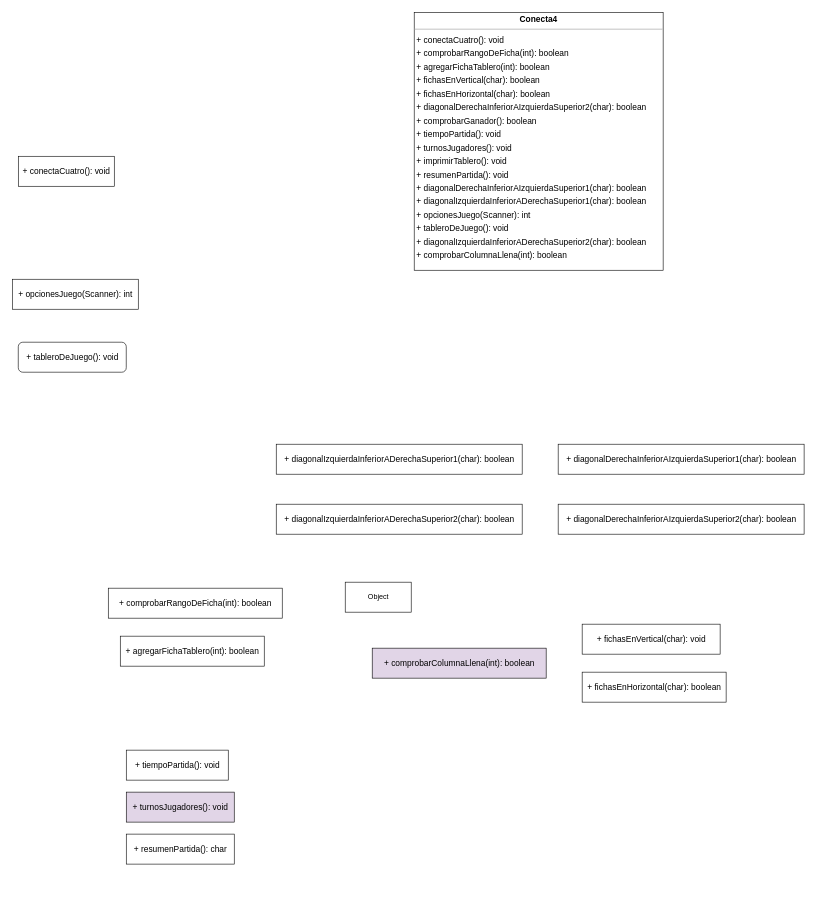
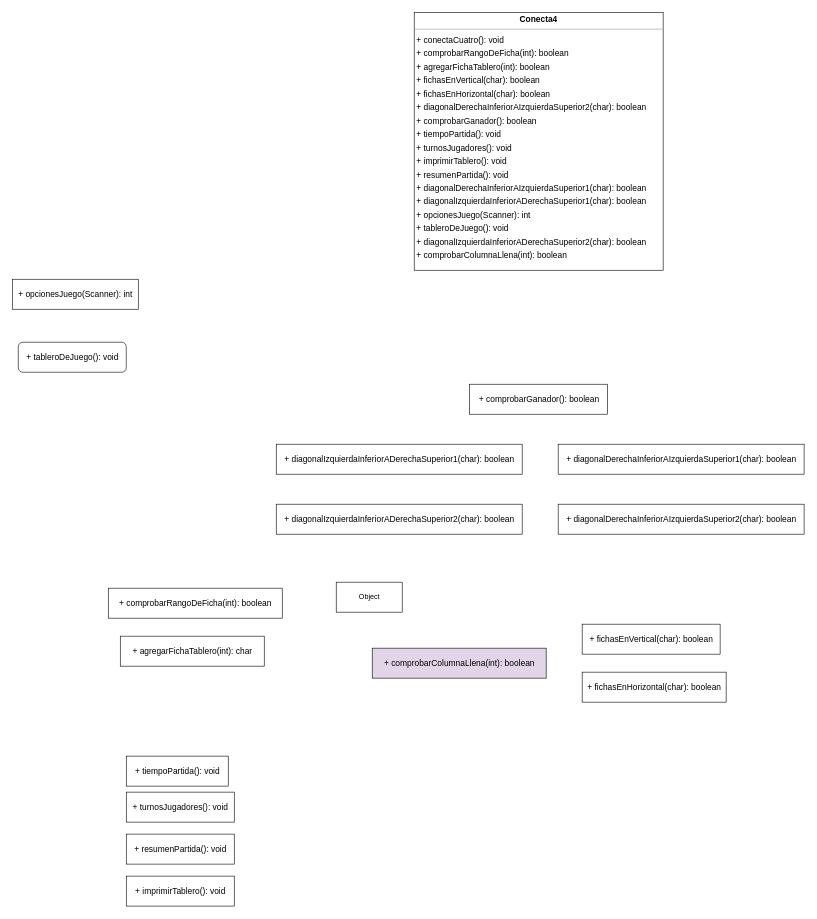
- <mxCell id="3" value="&lt;span style=&quot;font-size: 14px; text-align: left;&quot;&gt;+ conectaCuatro(): void&lt;/span&gt;" style="html=1;" parent="1" vertex="1"><mxGeometry x="30" y="260" width="160" height="50" as="geometry" /></mxCell>
+ <mxCell id="9" value="&lt;span style=&quot;font-size: 14px; text-align: left;&quot;&gt;+ comprobarGanador(): boolean&lt;/span&gt;" style="html=1;" parent="1" vertex="1"><mxGeometry x="782.5" y="640" width="230" height="50" as="geometry" /></mxCell>
- <mxCell id="8" value="Object" style="html=1;" parent="1" vertex="1"><mxGeometry x="575" y="970" width="110" height="50" as="geometry" /></mxCell>
+ <mxCell id="8" value="Object" style="html=1;" parent="1" vertex="1"><mxGeometry x="560" y="970" width="110" height="50" as="geometry" /></mxCell>
- <mxCell id="6" value="&lt;span style=&quot;font-size: 14px; text-align: left;&quot;&gt;+ fichasEnVertical(char): void&lt;/span&gt;" style="html=1;" parent="1" vertex="1"><mxGeometry x="970" y="1040" width="230" height="50" as="geometry" /></mxCell>
+ <mxCell id="6" value="&lt;span style=&quot;font-size: 14px; text-align: left;&quot;&gt;+ fichasEnVertical(char): boolean&lt;/span&gt;" style="html=1;" parent="1" vertex="1"><mxGeometry x="970" y="1040" width="230" height="50" as="geometry" /></mxCell>
- <mxCell id="5" value="&lt;span style=&quot;font-size: 14px; text-align: left;&quot;&gt;+ agregarFichaTablero(int): boolean&lt;/span&gt;" style="html=1;" parent="1" vertex="1"><mxGeometry x="200" y="1060" width="240" height="50" as="geometry" /></mxCell>
+ <mxCell id="5" value="&lt;span style=&quot;font-size: 14px; text-align: left;&quot;&gt;+ agregarFichaTablero(int): char&lt;/span&gt;" style="html=1;" parent="1" vertex="1"><mxGeometry x="200" y="1060" width="240" height="50" as="geometry" /></mxCell>
- <mxCell id="14" value="&lt;span style=&quot;font-size: 14px; text-align: left;&quot;&gt;+ tiempoPartida(): void&lt;/span&gt;" style="html=1;" parent="1" vertex="1"><mxGeometry x="210" y="1250" width="170" height="50" as="geometry" /></mxCell>
+ <mxCell id="14" value="&lt;span style=&quot;font-size: 14px; text-align: left;&quot;&gt;+ tiempoPartida(): void&lt;/span&gt;" style="html=1;" parent="1" vertex="1"><mxGeometry x="210" y="1260" width="170" height="50" as="geometry" /></mxCell>
- <mxCell id="13" value="&lt;span style=&quot;font-size: 14px; text-align: left;&quot;&gt;+ turnosJugadores(): void&lt;/span&gt;" style="html=1;fillColor=#e1d5e7;" parent="1" vertex="1"><mxGeometry x="210" y="1320" width="180" height="50" as="geometry" /></mxCell>
+ <mxCell id="13" value="&lt;span style=&quot;font-size: 14px; text-align: left;&quot;&gt;+ turnosJugadores(): void&lt;/span&gt;" style="html=1;" parent="1" vertex="1"><mxGeometry x="210" y="1320" width="180" height="50" as="geometry" /></mxCell>
- <mxCell id="11" value="&lt;span style=&quot;font-size: 14px; text-align: left;&quot;&gt;+ resumenPartida(): char&lt;/span&gt;" style="html=1;" parent="1" vertex="1"><mxGeometry x="210" y="1390" width="180" height="50" as="geometry" /></mxCell>
+ <mxCell id="11" value="&lt;span style=&quot;font-size: 14px; text-align: left;&quot;&gt;+ resumenPartida(): void&lt;/span&gt;" style="html=1;" parent="1" vertex="1"><mxGeometry x="210" y="1390" width="180" height="50" as="geometry" /></mxCell>
+ <mxCell id="12" value="&lt;span style=&quot;font-size: 14px; text-align: left;&quot;&gt;+ imprimirTablero(): void&lt;/span&gt;" style="html=1;" parent="1" vertex="1"><mxGeometry x="210" y="1460" width="180" height="50" as="geometry" /></mxCell>
